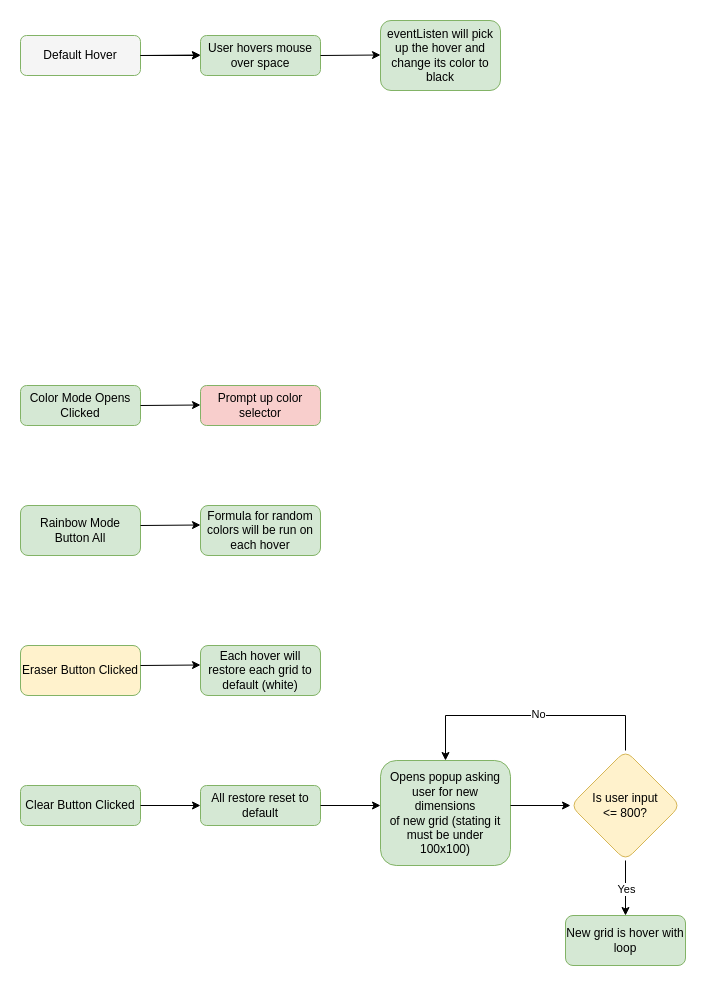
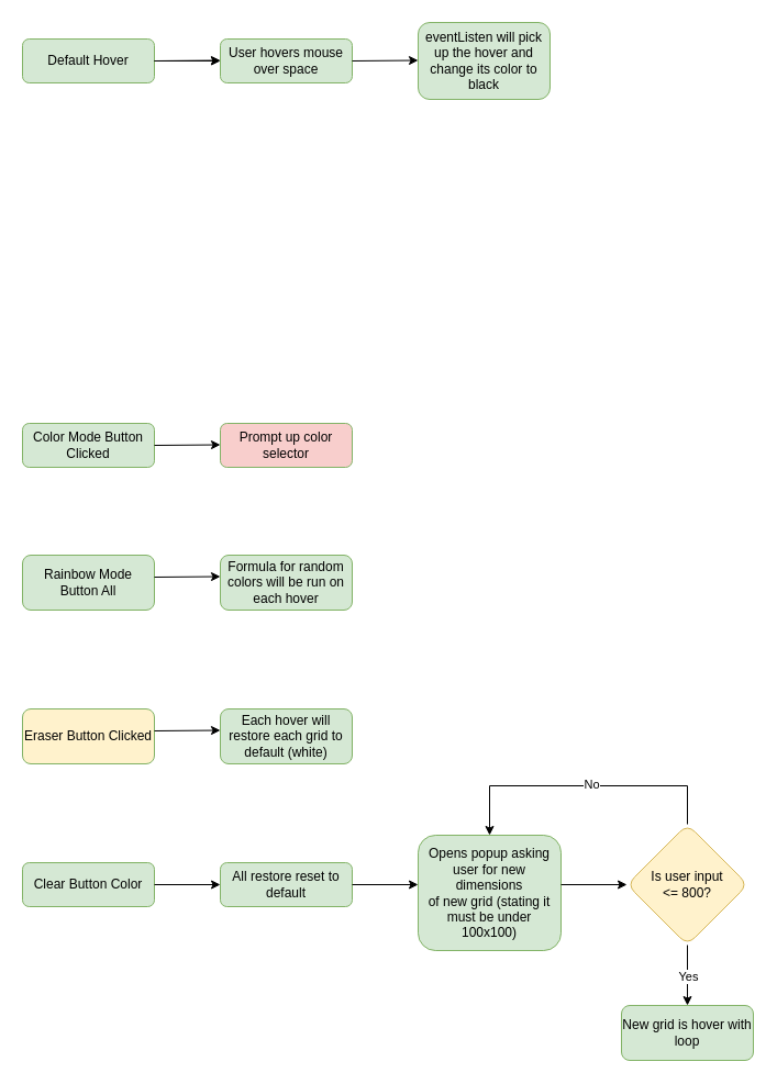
- <mxCell id="14" value="Default Hover" style="rounded=1;whiteSpace=wrap;html=1;fillColor=#f5f5f5;strokeColor=#82b366;" parent="1" vertex="1"><mxGeometry x="20" y="35" width="120" height="40" as="geometry" /></mxCell>
+ <mxCell id="14" value="Default Hover" style="rounded=1;whiteSpace=wrap;html=1;fillColor=#d5e8d4;strokeColor=#82b366;" parent="1" vertex="1"><mxGeometry x="20" y="35" width="120" height="40" as="geometry" /></mxCell>
- <mxCell id="2" value="&lt;div&gt;Color Mode Opens Clicked&lt;/div&gt;" style="rounded=1;whiteSpace=wrap;html=1;fillColor=#d5e8d4;strokeColor=#82b366;" parent="1" vertex="1"><mxGeometry x="20" y="385" width="120" height="40" as="geometry" /></mxCell>
+ <mxCell id="2" value="&lt;div&gt;Color Mode Button Clicked&lt;/div&gt;" style="rounded=1;whiteSpace=wrap;html=1;fillColor=#d5e8d4;strokeColor=#82b366;" parent="1" vertex="1"><mxGeometry x="20" y="385" width="120" height="40" as="geometry" /></mxCell>
- <mxCell id="11" value="&lt;div&gt;Clear Button Clicked&lt;/div&gt;" style="rounded=1;whiteSpace=wrap;html=1;fillColor=#d5e8d4;strokeColor=#82b366;" parent="1" vertex="1"><mxGeometry x="20" y="785" width="120" height="40" as="geometry" /></mxCell>
+ <mxCell id="11" value="&lt;div&gt;Clear Button Color&lt;/div&gt;" style="rounded=1;whiteSpace=wrap;html=1;fillColor=#d5e8d4;strokeColor=#82b366;" parent="1" vertex="1"><mxGeometry x="20" y="785" width="120" height="40" as="geometry" /></mxCell>
